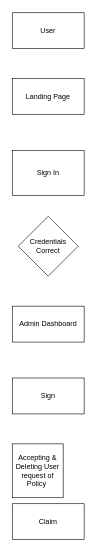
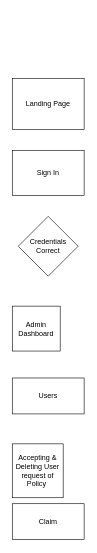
- <mxCell id="2" value="User" style="rounded=0;whiteSpace=wrap;html=1;" vertex="1" parent="1"><mxGeometry x="20" y="20" width="120" height="60" as="geometry" /></mxCell>
- <mxCell id="3" value="Landing Page" style="rounded=0;whiteSpace=wrap;html=1;" vertex="1" parent="1"><mxGeometry x="20" y="130" width="120" height="60" as="geometry" /></mxCell>
+ <mxCell id="3" value="Landing Page" style="rounded=0;whiteSpace=wrap;html=1;" vertex="1" parent="1"><mxGeometry x="20" y="130" width="120" height="85" as="geometry" /></mxCell>
- <mxCell id="6" value="Admin Dashboard" style="rounded=0;whiteSpace=wrap;html=1;" vertex="1" parent="1"><mxGeometry x="20" y="510" width="120" height="60" as="geometry" /></mxCell>
+ <mxCell id="6" value="Admin Dashboard" style="rounded=0;whiteSpace=wrap;html=1;" vertex="1" parent="1"><mxGeometry x="20" y="510" width="80" height="75" as="geometry" /></mxCell>
- <mxCell id="7" value="Sign" style="rounded=0;whiteSpace=wrap;html=1;" vertex="1" parent="1"><mxGeometry x="20" y="630" width="120" height="60" as="geometry" /></mxCell>
+ <mxCell id="7" value="Users" style="rounded=0;whiteSpace=wrap;html=1;" vertex="1" parent="1"><mxGeometry x="20" y="630" width="120" height="60" as="geometry" /></mxCell>
